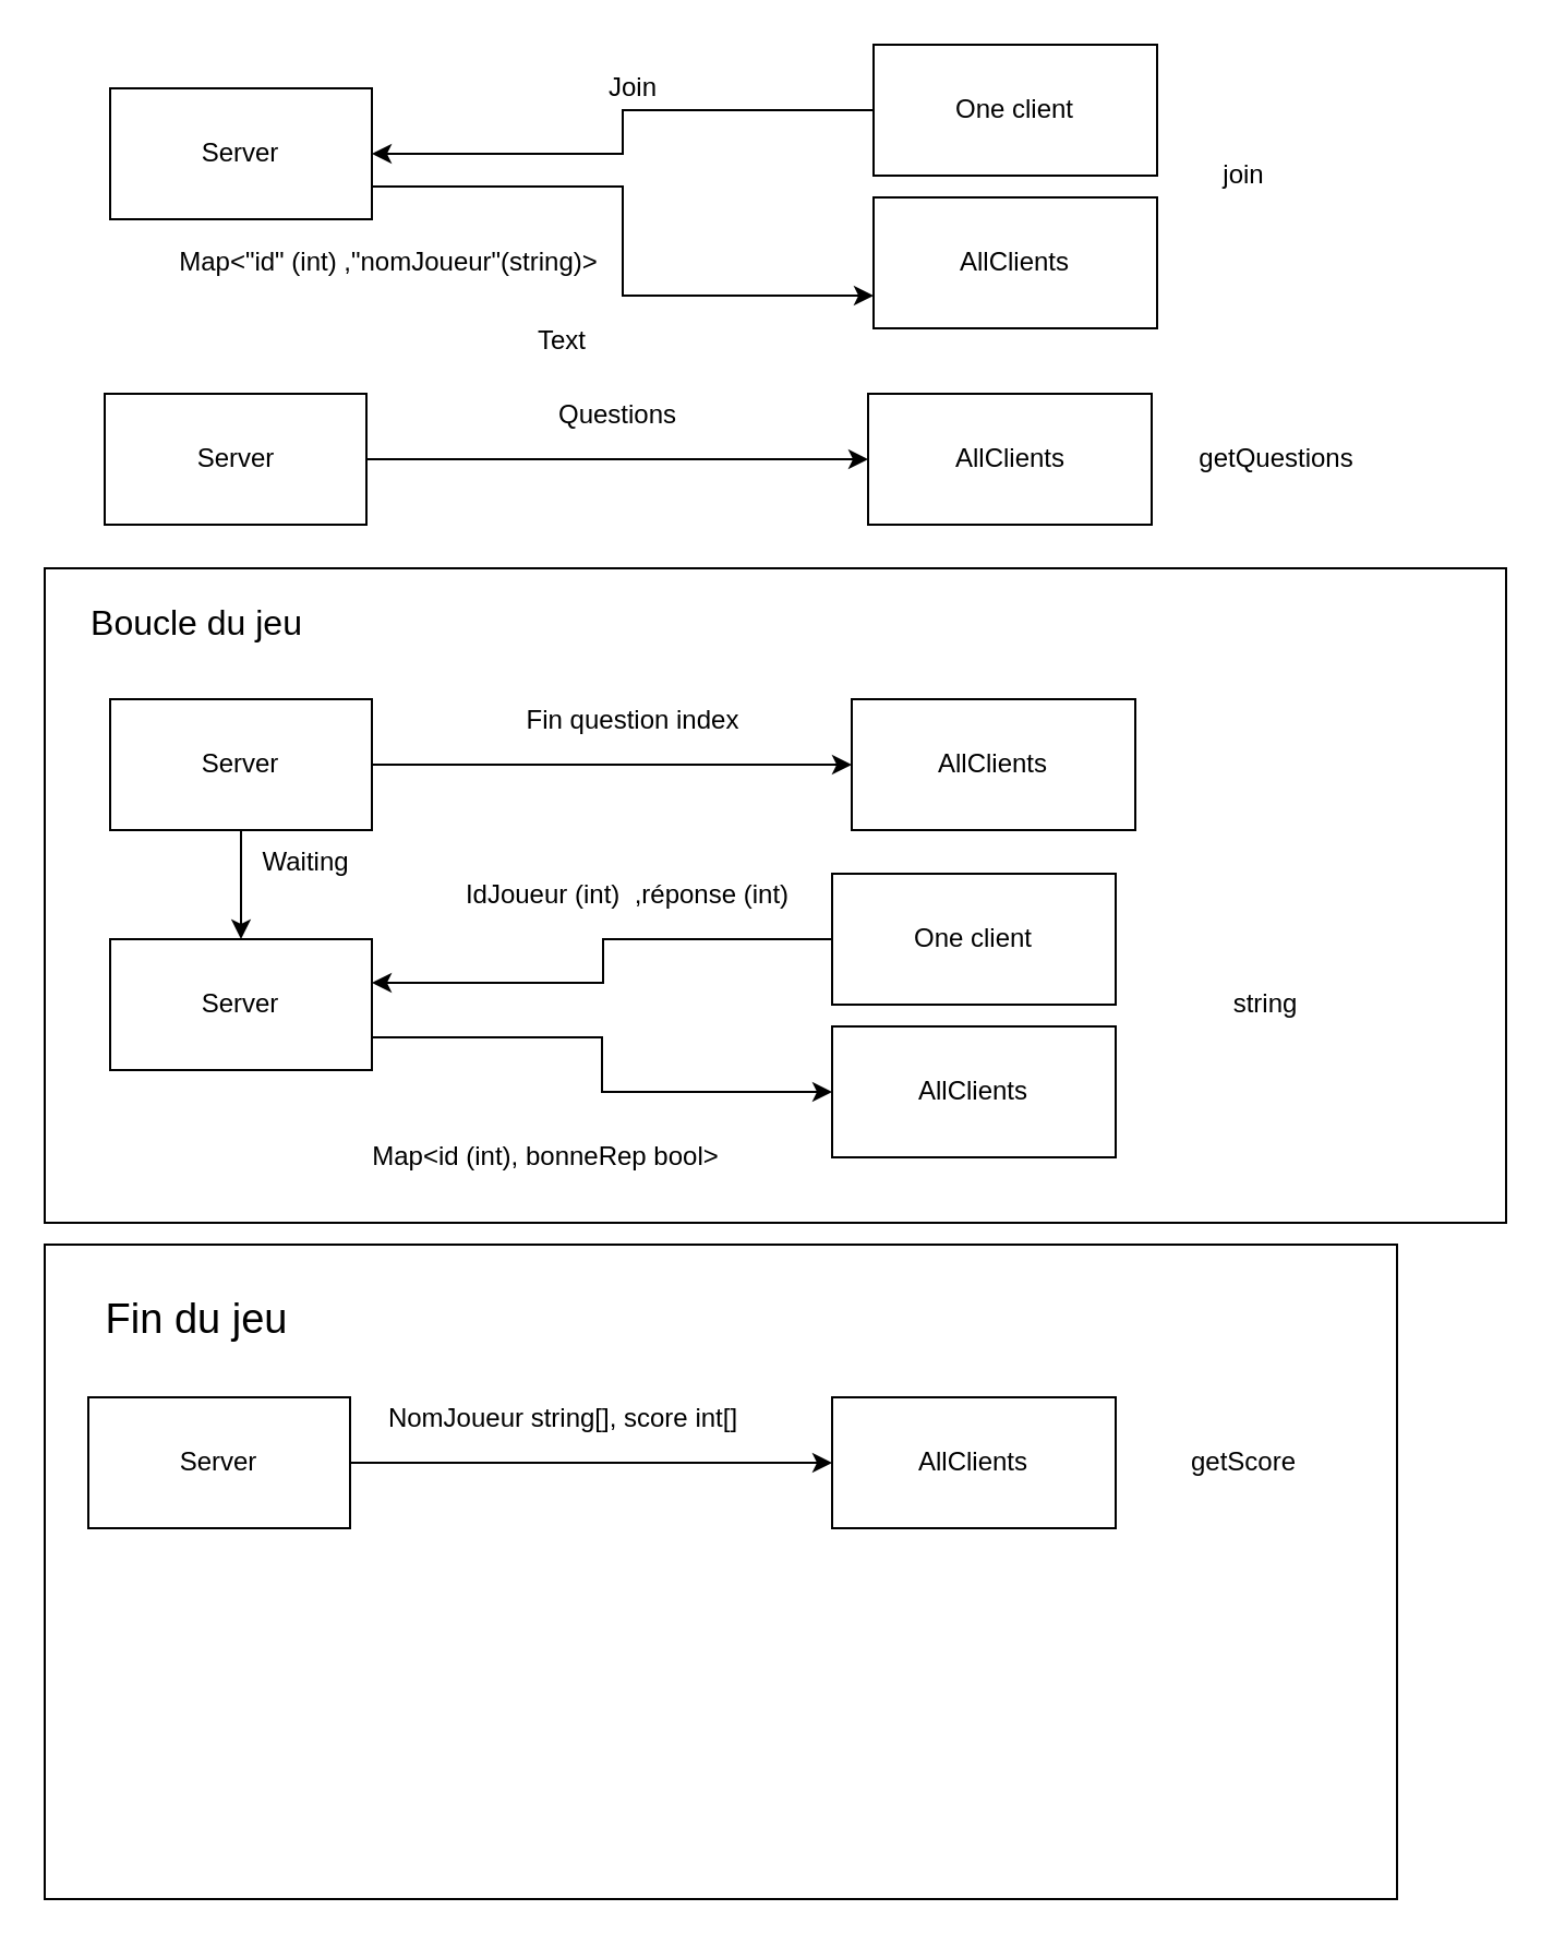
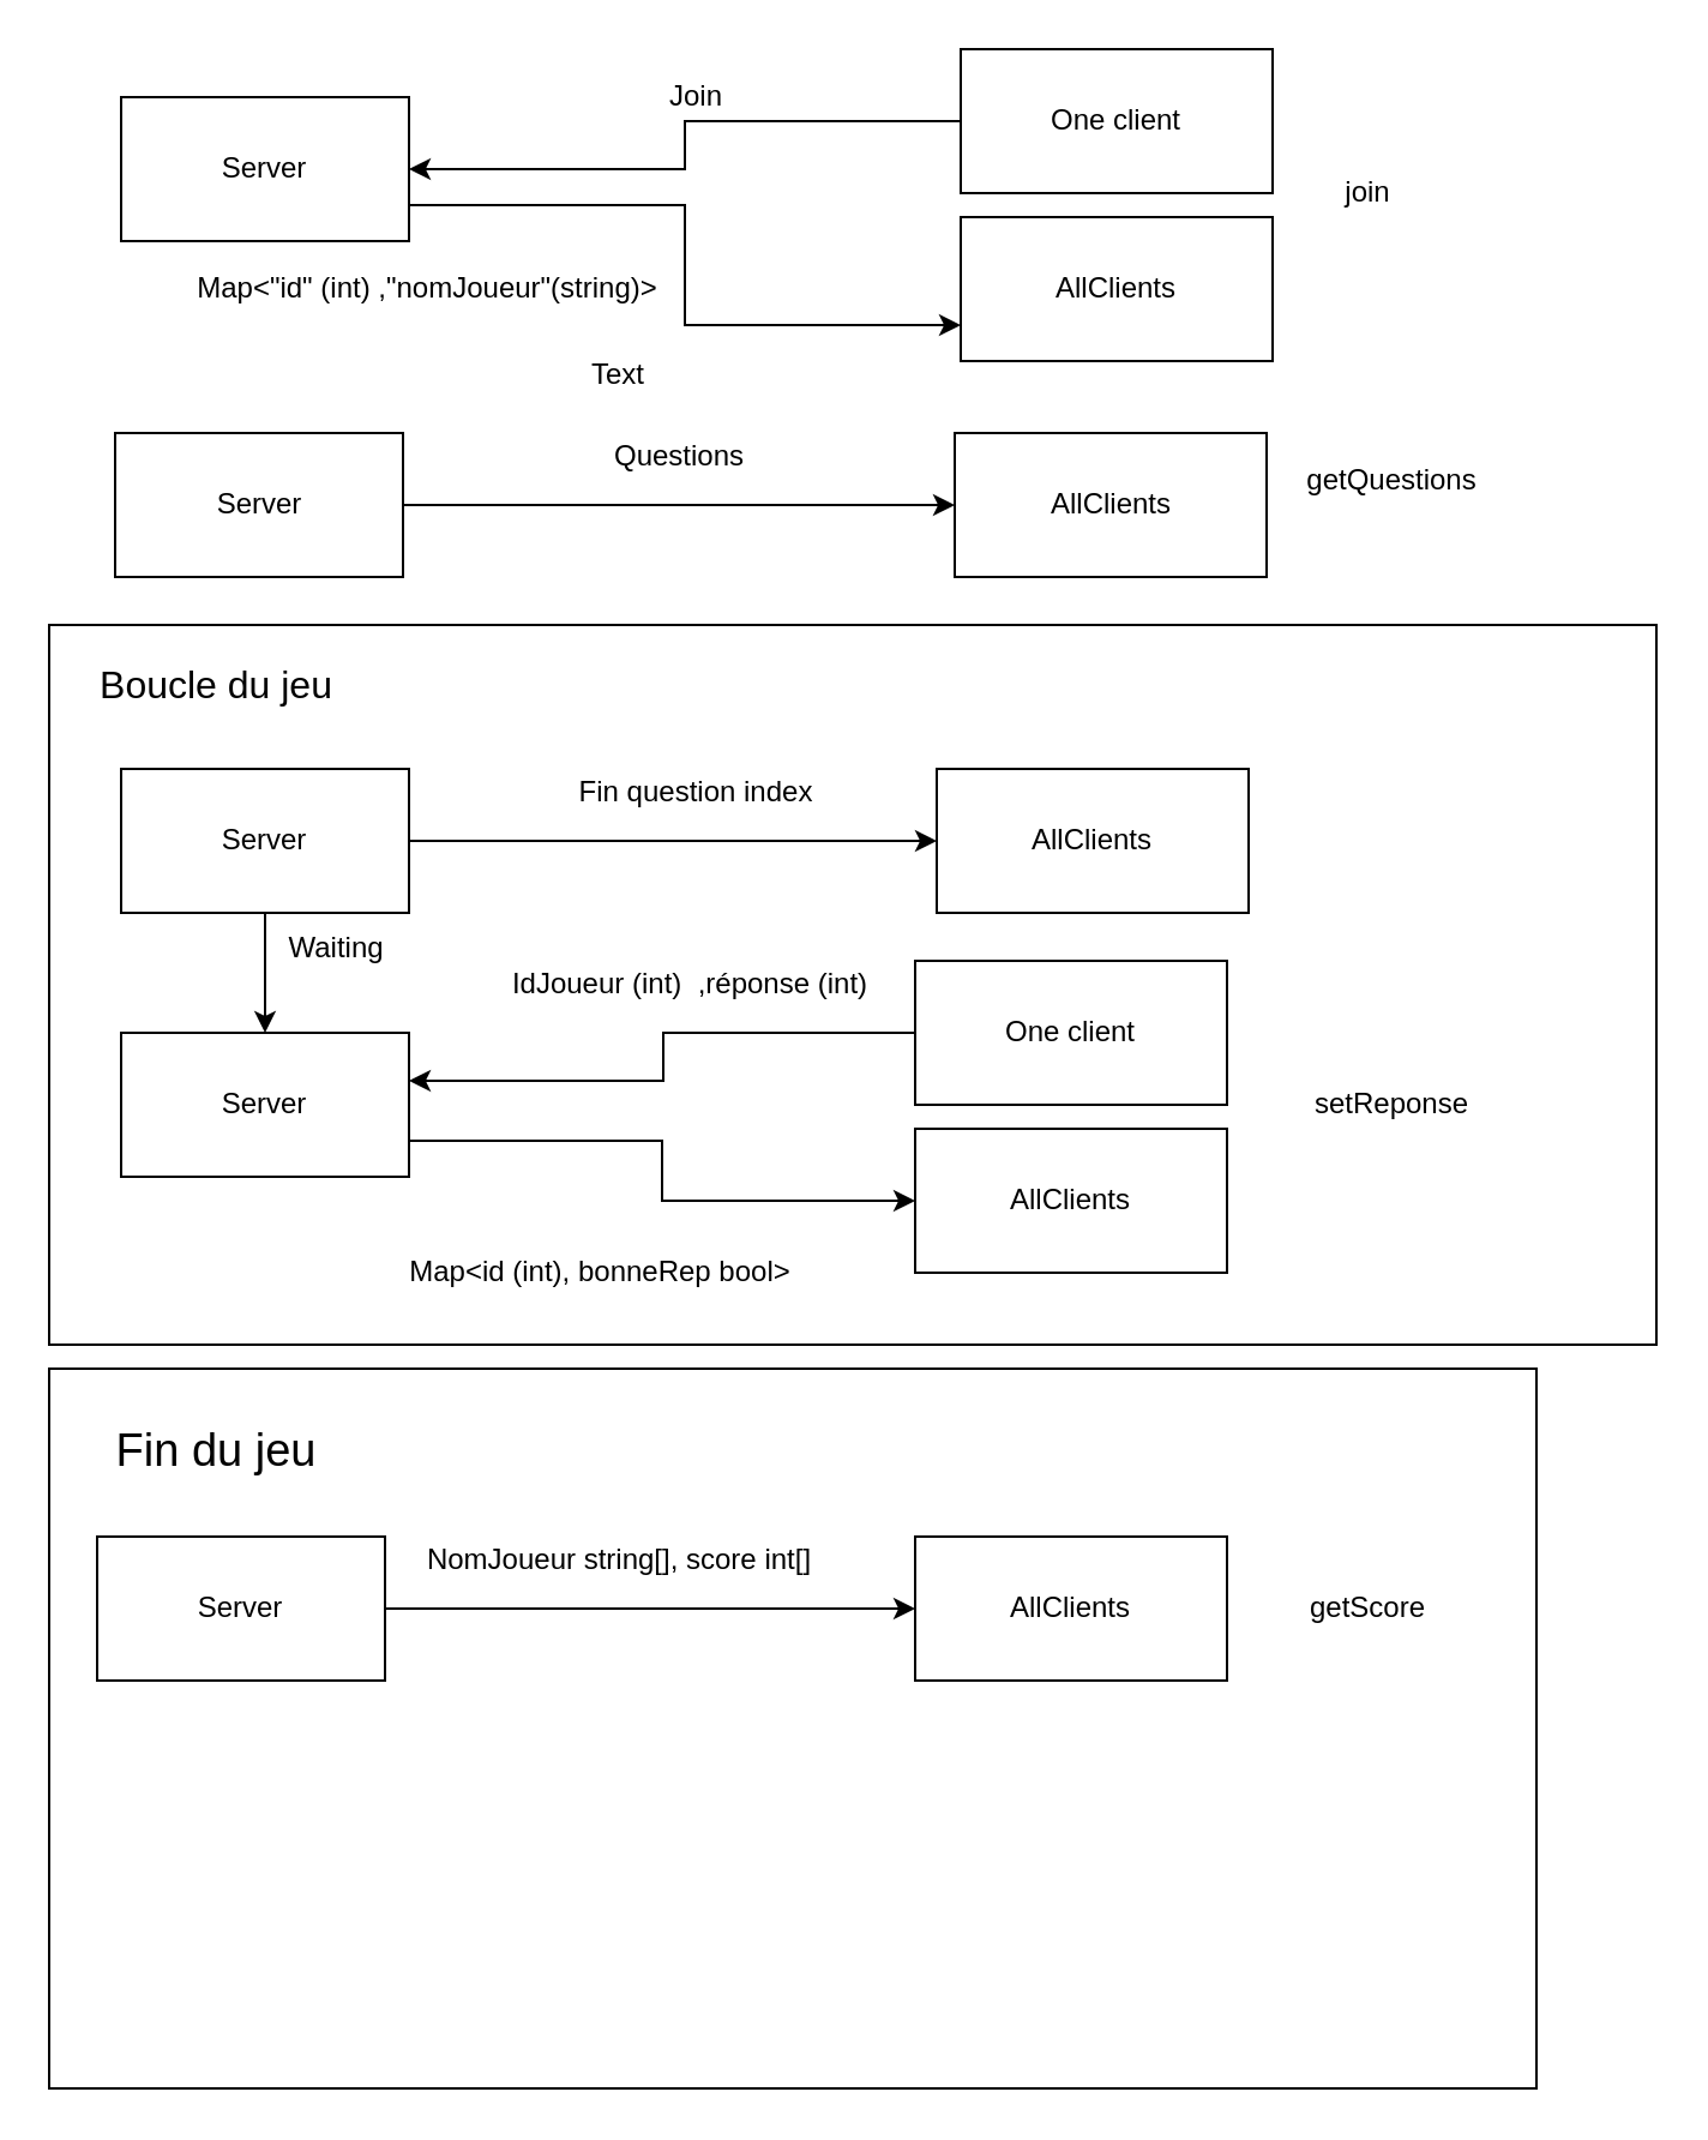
- <mxCell id="33" value="getQuestions" style="text;html=1;strokeColor=none;fillColor=none;align=center;verticalAlign=middle;whiteSpace=wrap;rounded=0;" vertex="1" parent="1"><mxGeometry x="540" y="190" width="90" height="40" as="geometry" /></mxCell>
+ <mxCell id="33" value="getQuestions" style="text;html=1;strokeColor=none;fillColor=none;align=center;verticalAlign=middle;whiteSpace=wrap;rounded=0;" vertex="1" parent="1"><mxGeometry x="535" y="180" width="90" height="40" as="geometry" /></mxCell>
- <mxCell id="34" value="string" style="text;html=1;strokeColor=none;fillColor=none;align=center;verticalAlign=middle;whiteSpace=wrap;rounded=0;" vertex="1" parent="1"><mxGeometry x="530" y="450" width="100" height="20" as="geometry" /></mxCell>
+ <mxCell id="34" value="setReponse" style="text;html=1;strokeColor=none;fillColor=none;align=center;verticalAlign=middle;whiteSpace=wrap;rounded=0;" vertex="1" parent="1"><mxGeometry x="530" y="450" width="100" height="20" as="geometry" /></mxCell>
